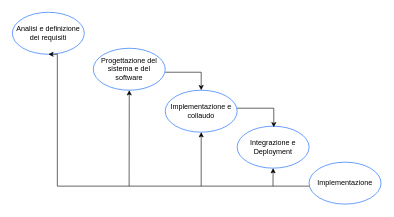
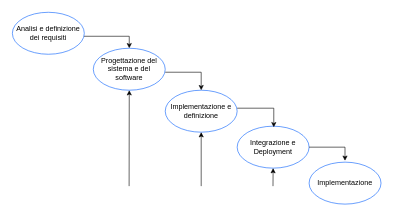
+ <mxCell id="2" style="edgeStyle=orthogonalEdgeStyle;rounded=0;orthogonalLoop=1;jettySize=auto;html=1;entryX=0.5;entryY=0;entryDx=0;entryDy=0;" edge="1" parent="1" source="3" target="4"><mxGeometry relative="1" as="geometry"><Array as="points"><mxPoint x="215" y="60" /></Array></mxGeometry></mxCell>
- <mxCell id="5" value="Implementazione e collaudo" style="ellipse;whiteSpace=wrap;html=1;fillColor=none;strokeColor=#0861FC;" vertex="1" parent="1"><mxGeometry x="275" y="150" width="120" height="70" as="geometry" /></mxCell>
+ <mxCell id="5" value="Implementazione e definizione" style="ellipse;whiteSpace=wrap;html=1;fillColor=none;strokeColor=#0861FC;" vertex="1" parent="1"><mxGeometry x="275" y="150" width="120" height="70" as="geometry" /></mxCell>
+ <mxCell id="14" style="edgeStyle=orthogonalEdgeStyle;rounded=0;orthogonalLoop=1;jettySize=auto;html=1;entryX=0.499;entryY=-0.033;entryDx=0;entryDy=0;entryPerimeter=0;exitX=1;exitY=0.5;exitDx=0;exitDy=0;" edge="1" parent="1" source="6" target="8"><mxGeometry relative="1" as="geometry"><Array as="points"><mxPoint x="575" y="245" /></Array></mxGeometry></mxCell>
- <mxCell id="7" style="edgeStyle=orthogonalEdgeStyle;rounded=0;orthogonalLoop=1;jettySize=auto;html=1;entryX=0.5;entryY=1;entryDx=0;entryDy=0;" edge="1" parent="1" source="8" target="3"><mxGeometry relative="1" as="geometry"><Array as="points"><mxPoint x="95" y="310" /></Array></mxGeometry></mxCell>
